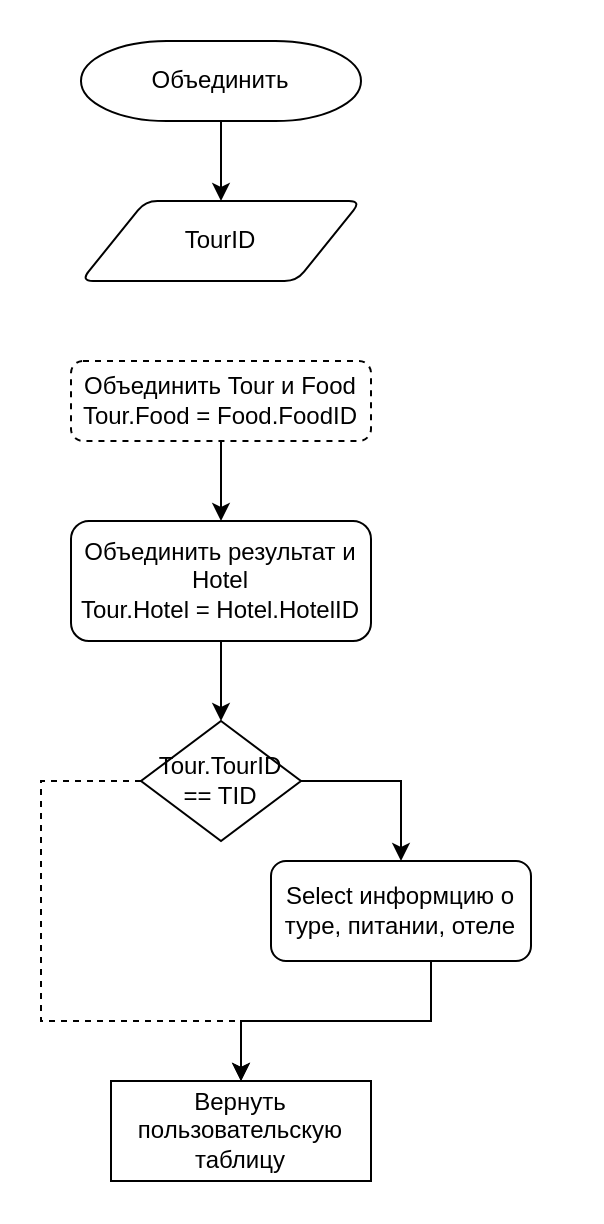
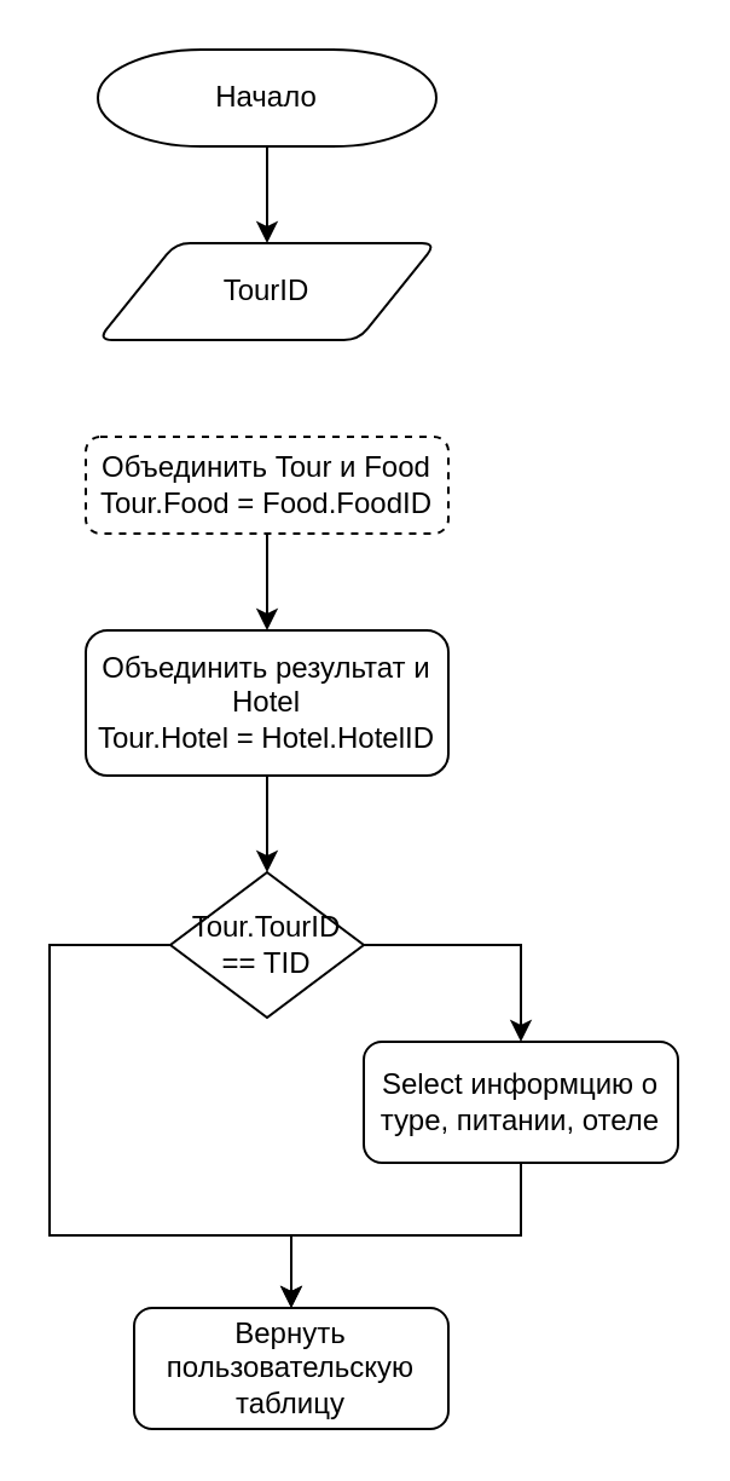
- <mxCell id="3" value="Объединить" style="strokeWidth=1;html=1;shape=mxgraph.flowchart.terminator;whiteSpace=wrap;" vertex="1" parent="1"><mxGeometry x="40" y="20" width="140" height="40" as="geometry" /></mxCell>
+ <mxCell id="3" value="Начало" style="strokeWidth=1;html=1;shape=mxgraph.flowchart.terminator;whiteSpace=wrap;" vertex="1" parent="1"><mxGeometry x="40" y="20" width="140" height="40" as="geometry" /></mxCell>
- <mxCell id="10" value="Select информцию о туре, питании, отеле" style="rounded=1;whiteSpace=wrap;html=1;strokeWidth=1;" vertex="1" parent="1"><mxGeometry x="135" y="430" width="130" height="50" as="geometry" /></mxCell>
+ <mxCell id="10" value="Select информцию о туре, питании, отеле" style="rounded=1;whiteSpace=wrap;html=1;strokeWidth=1;" vertex="1" parent="1"><mxGeometry x="150" y="430" width="130" height="50" as="geometry" /></mxCell>
- <mxCell id="12" style="edgeStyle=orthogonalEdgeStyle;rounded=0;orthogonalLoop=1;jettySize=auto;html=1;exitX=0;exitY=0.5;exitDx=0;exitDy=0;entryX=0.5;entryY=0;entryDx=0;entryDy=0;dashed=1;" edge="1" parent="1" source="13" target="14"><mxGeometry relative="1" as="geometry"><Array as="points"><mxPoint x="20" y="390" /><mxPoint x="20" y="510" /><mxPoint x="120" y="510" /></Array></mxGeometry></mxCell>
+ <mxCell id="12" style="edgeStyle=orthogonalEdgeStyle;rounded=0;orthogonalLoop=1;jettySize=auto;html=1;exitX=0;exitY=0.5;exitDx=0;exitDy=0;entryX=0.5;entryY=0;entryDx=0;entryDy=0;" edge="1" parent="1" source="13" target="14"><mxGeometry relative="1" as="geometry"><Array as="points"><mxPoint x="20" y="390" /><mxPoint x="20" y="510" /><mxPoint x="120" y="510" /></Array></mxGeometry></mxCell>
- <mxCell id="14" value="Вернуть пользовательскую таблицу" style="whiteSpace=wrap;html=1;strokeWidth=1;rounded=0;" vertex="1" parent="1"><mxGeometry x="55" y="540" width="130" height="50" as="geometry" /></mxCell>
+ <mxCell id="14" value="Вернуть пользовательскую таблицу" style="rounded=1;whiteSpace=wrap;html=1;strokeWidth=1;" vertex="1" parent="1"><mxGeometry x="55" y="540" width="130" height="50" as="geometry" /></mxCell>
